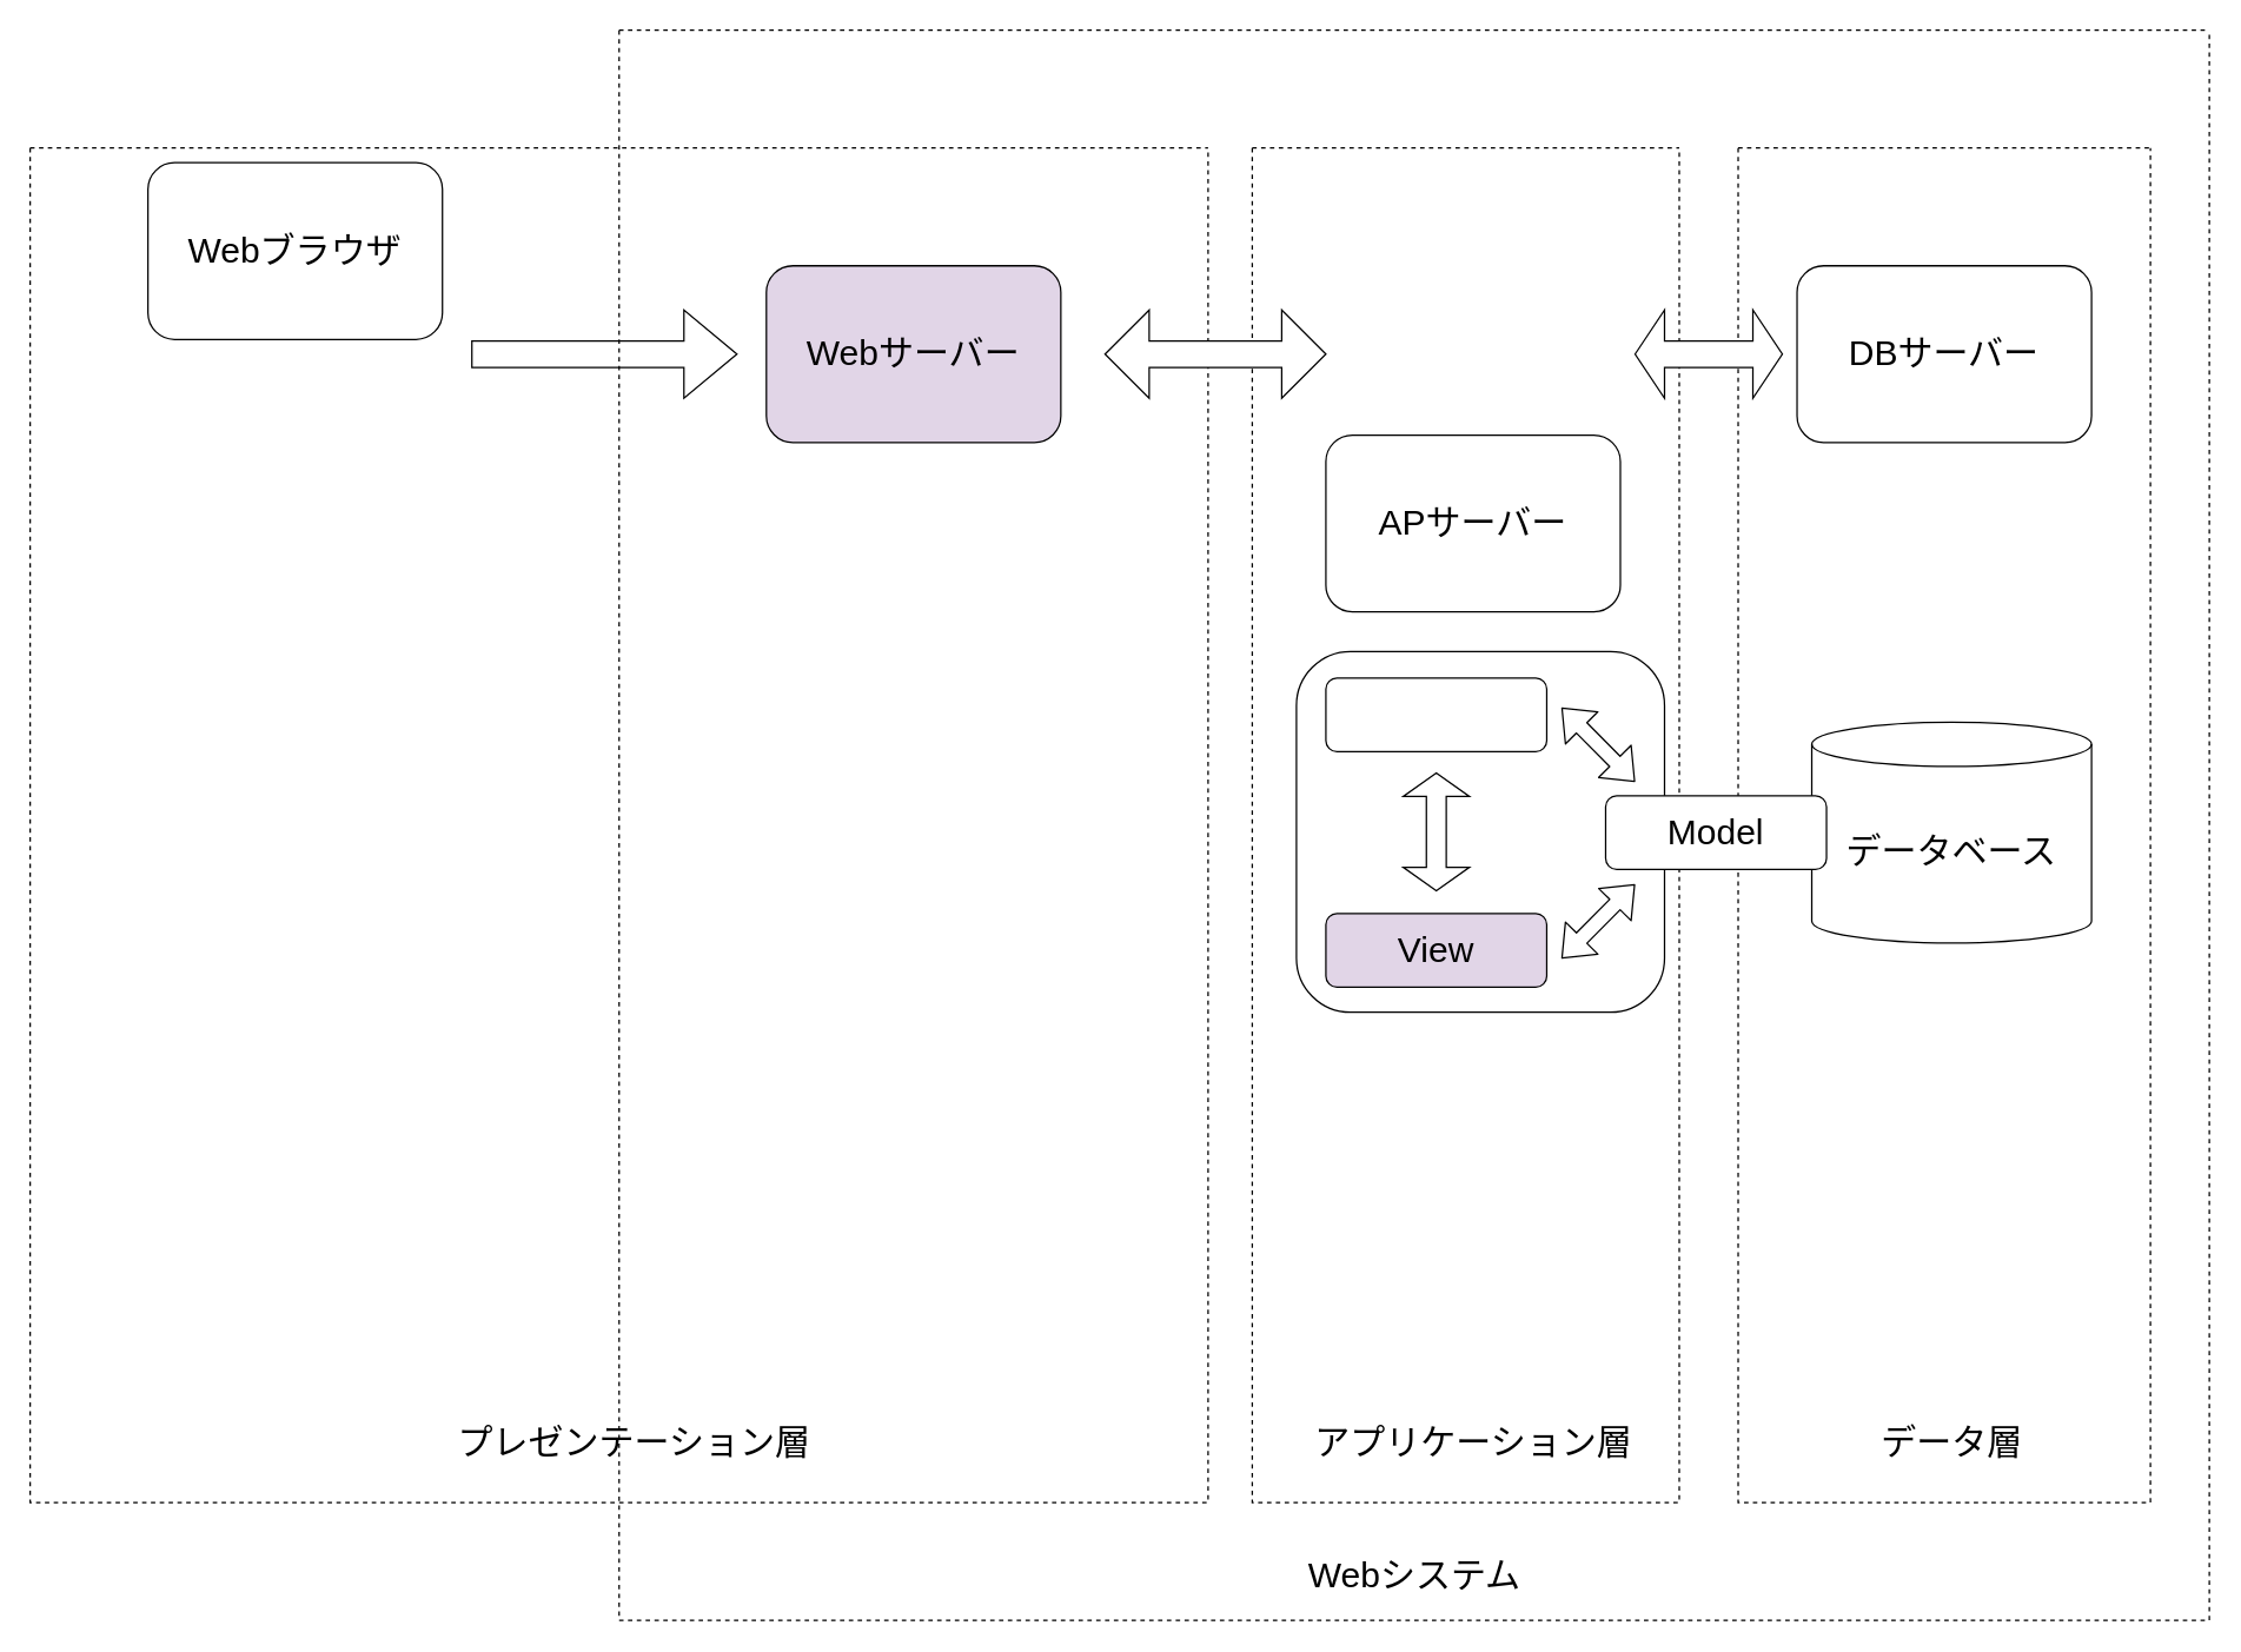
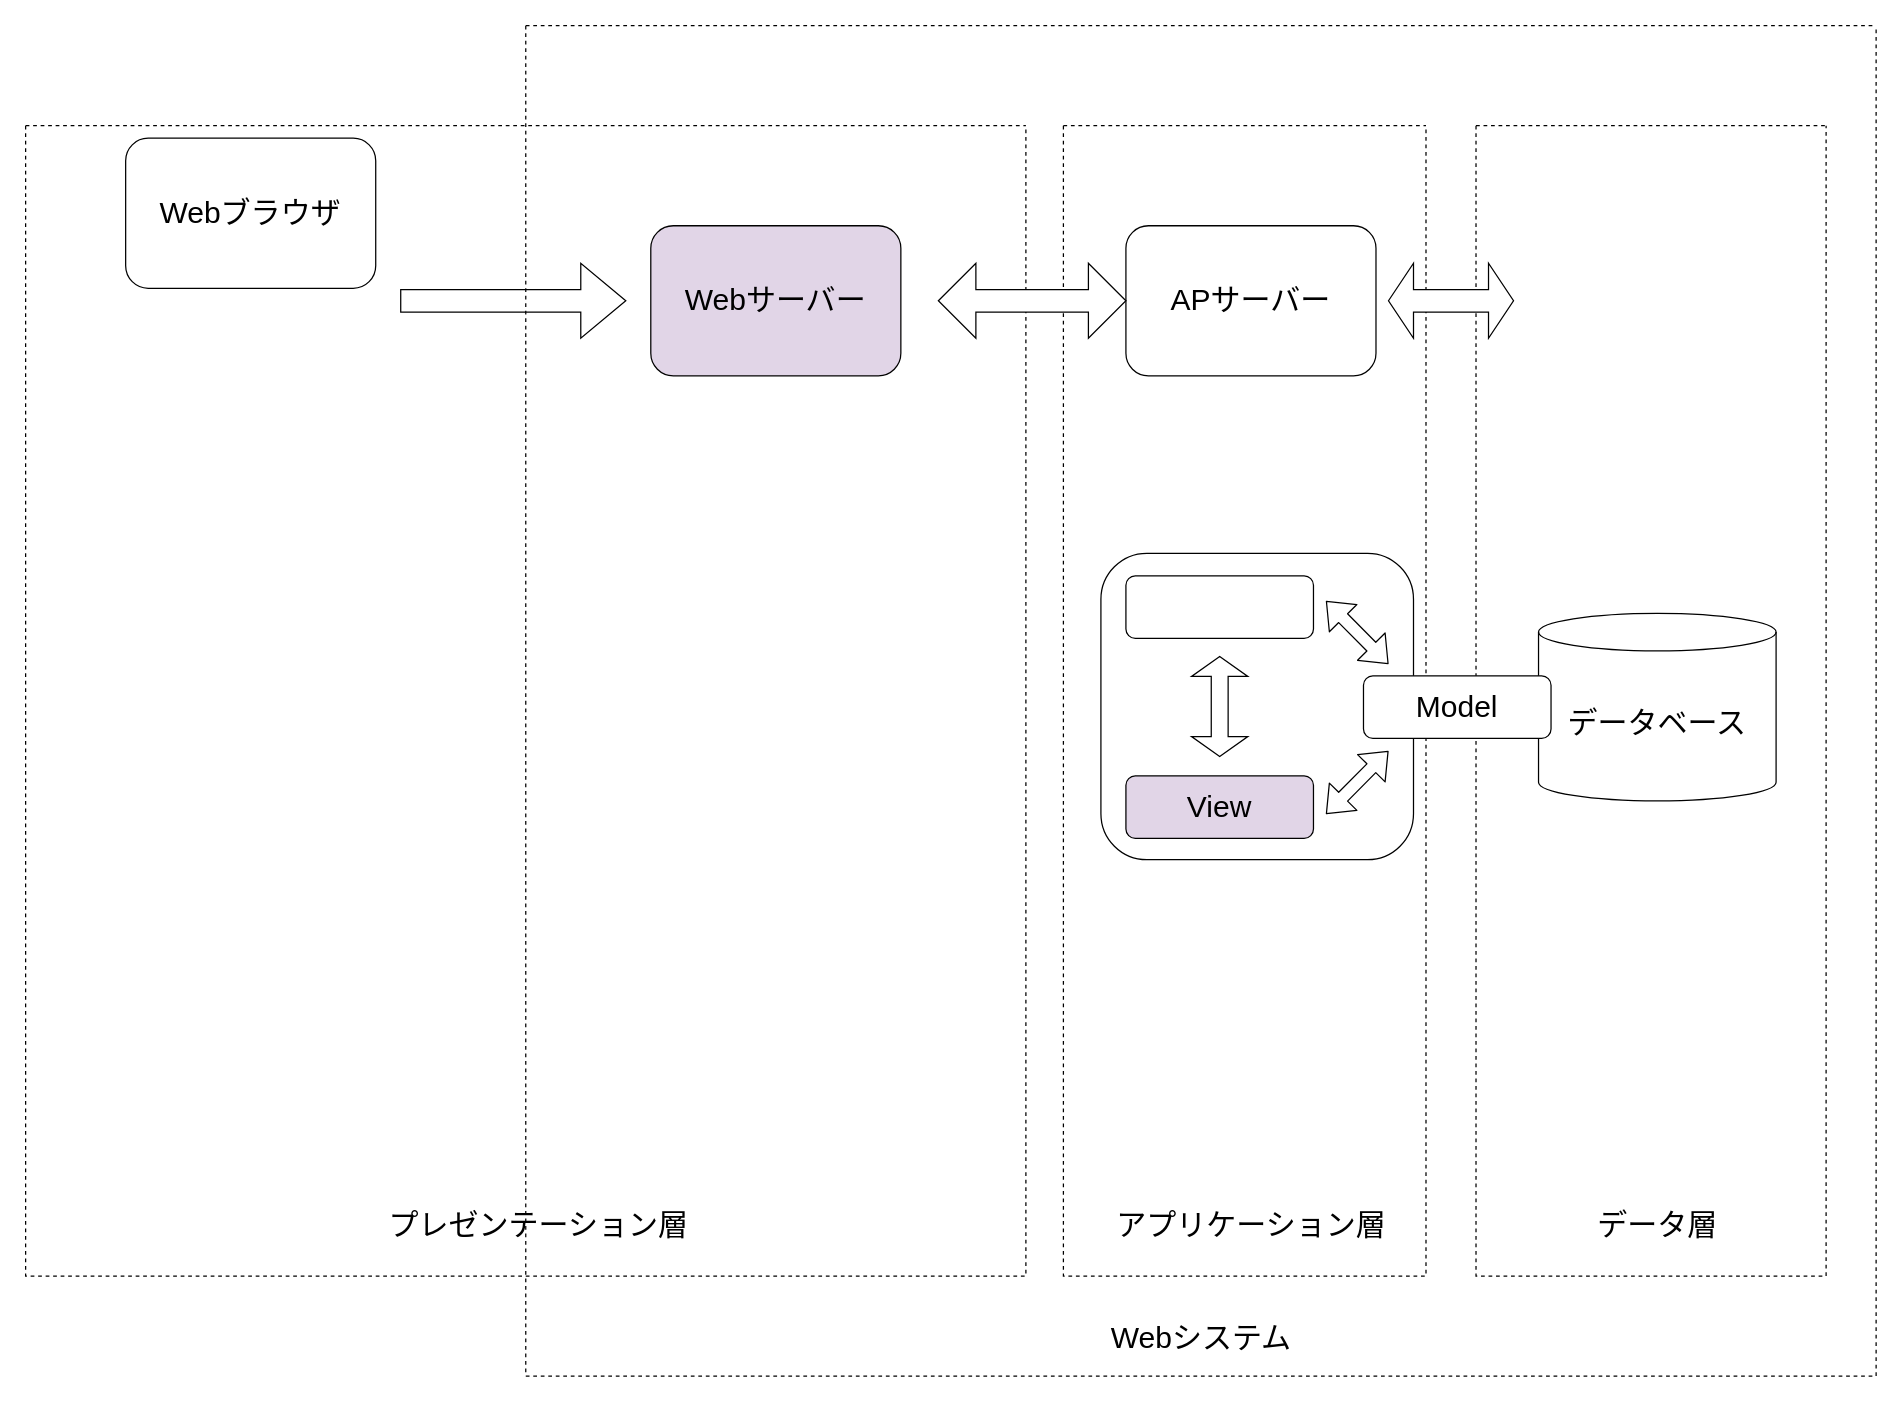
- <mxCell id="10" value="DBサーバー" style="rounded=1;whiteSpace=wrap;html=1;fontSize=24;" vertex="1" parent="7"><mxGeometry x="800" y="160" width="200" height="120" as="geometry" /></mxCell>
- <mxCell id="9" value="APサーバー" style="rounded=1;whiteSpace=wrap;html=1;fontSize=24;" vertex="1" parent="7"><mxGeometry x="480" y="275" width="200" height="120" as="geometry" /></mxCell>
+ <mxCell id="9" value="APサーバー" style="rounded=1;whiteSpace=wrap;html=1;fontSize=24;" vertex="1" parent="7"><mxGeometry x="480" y="160" width="200" height="120" as="geometry" /></mxCell>
